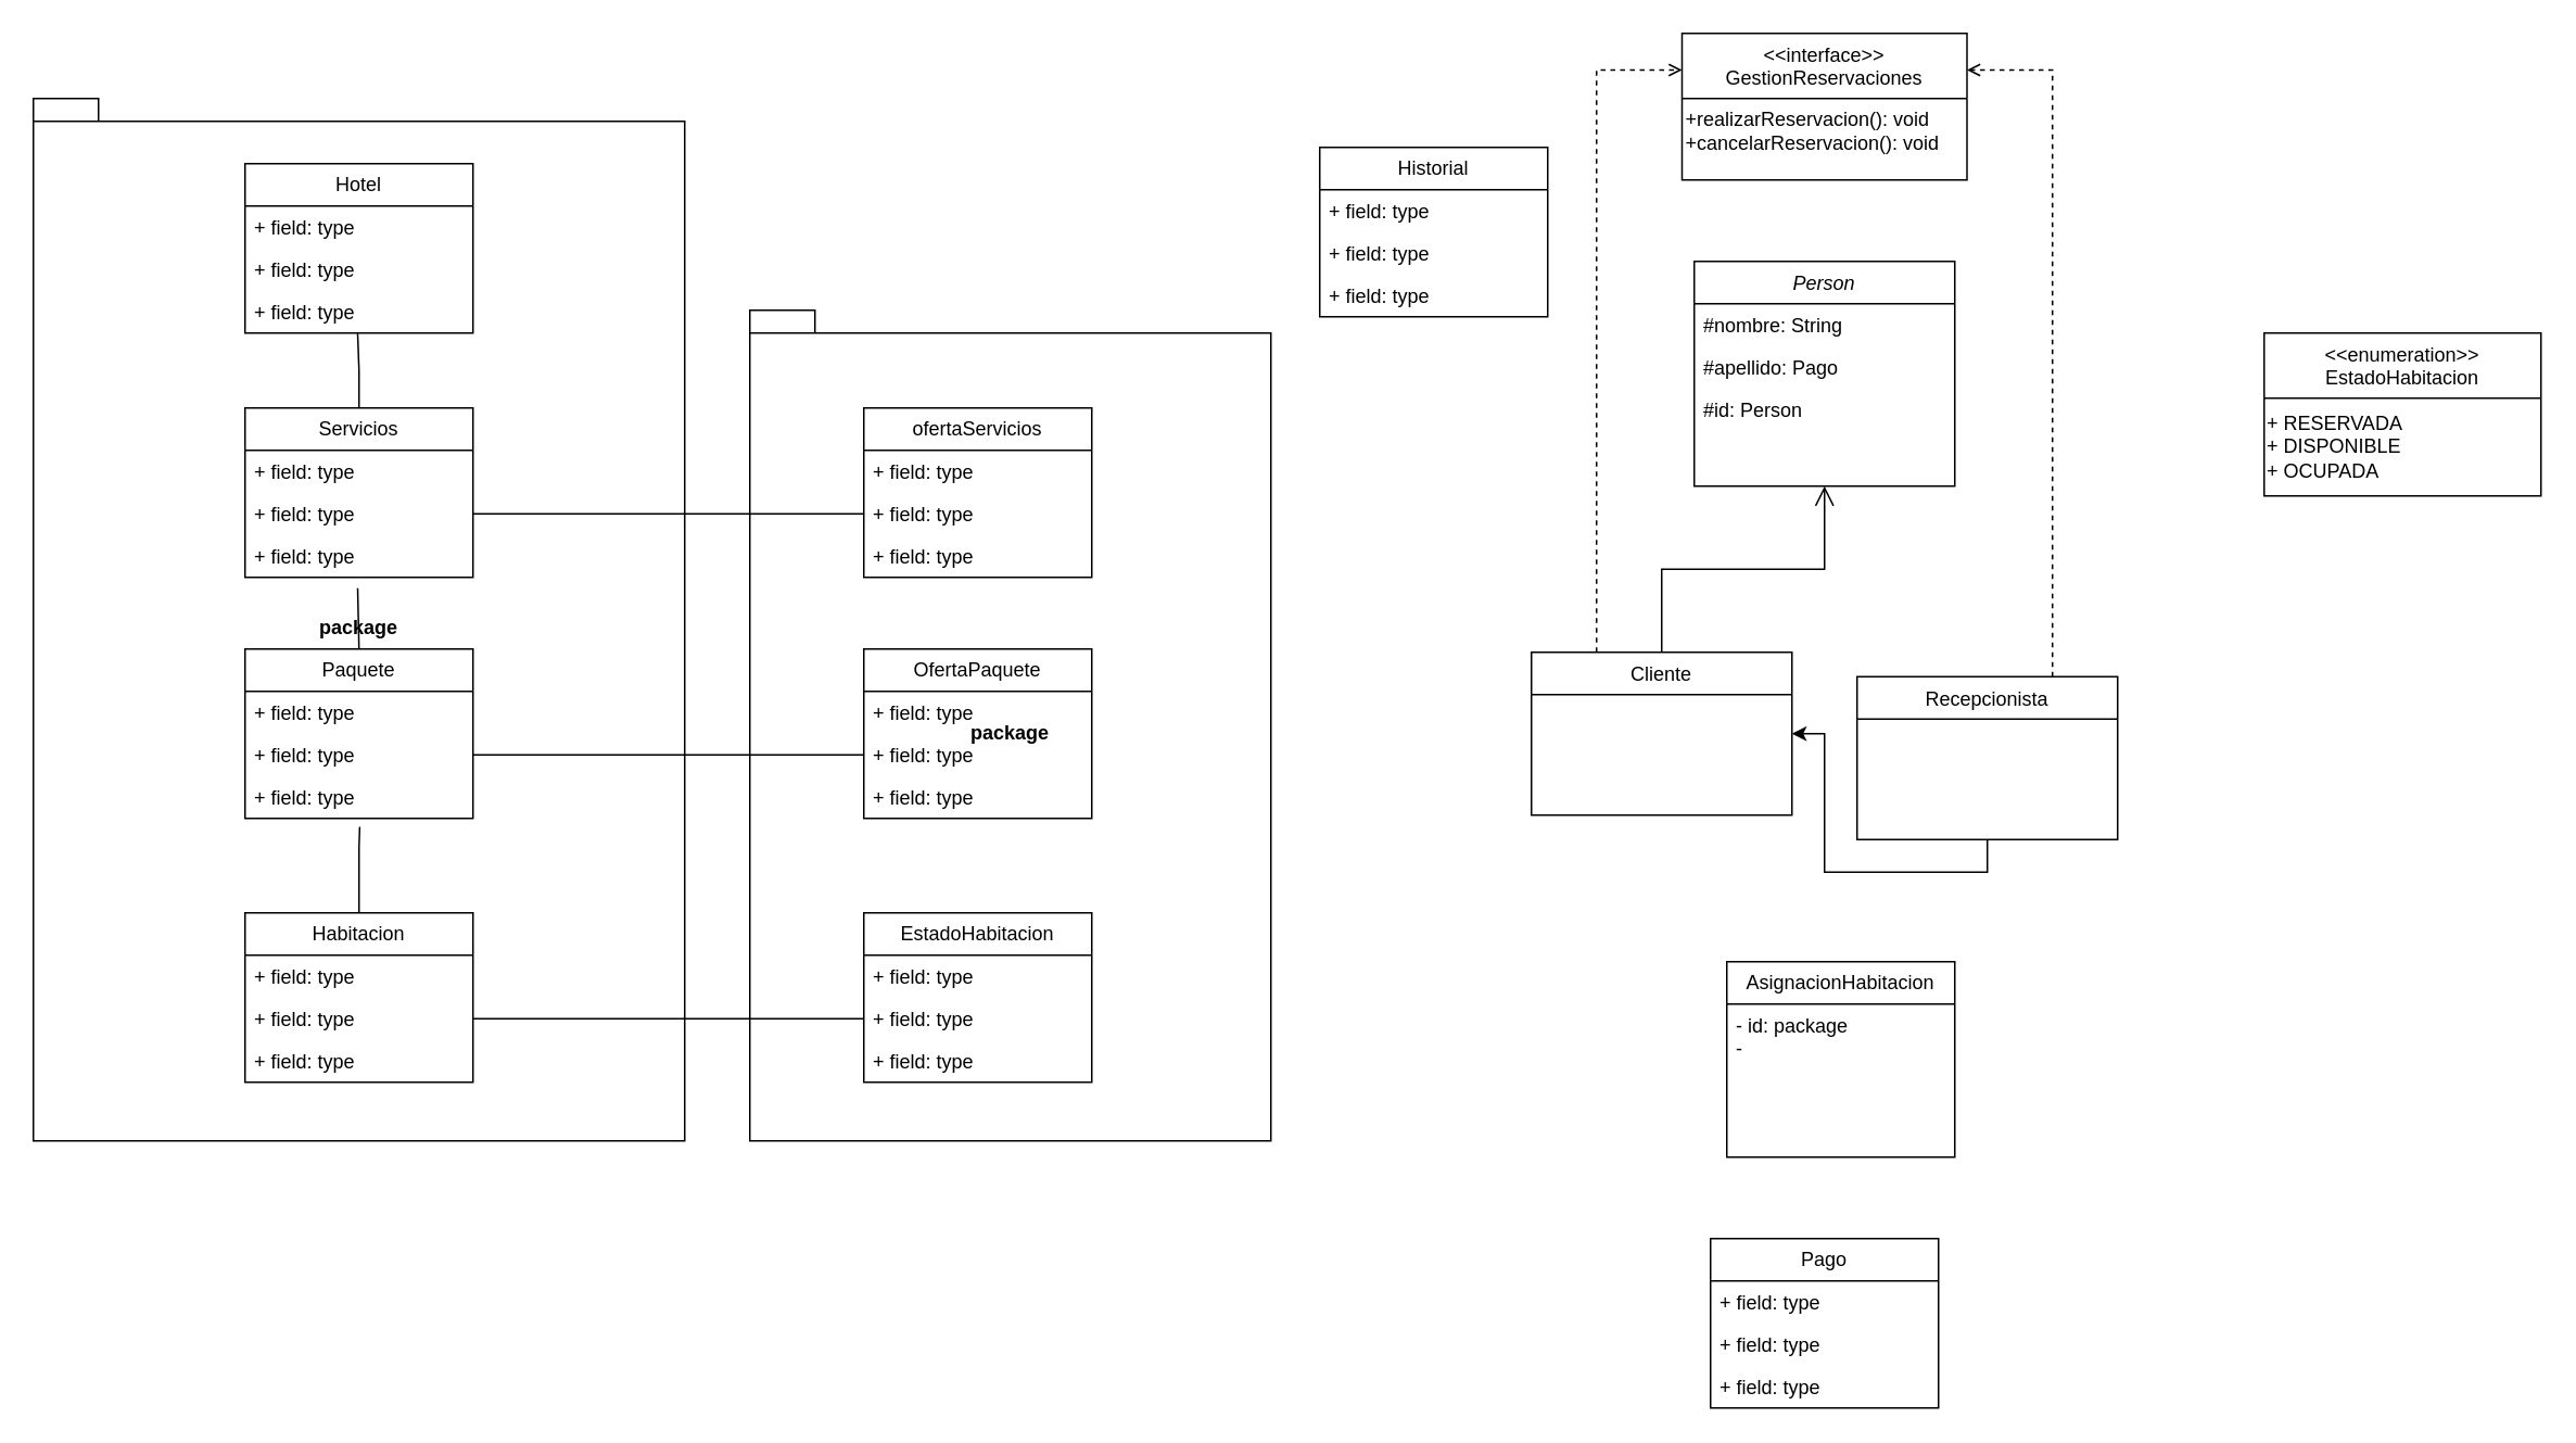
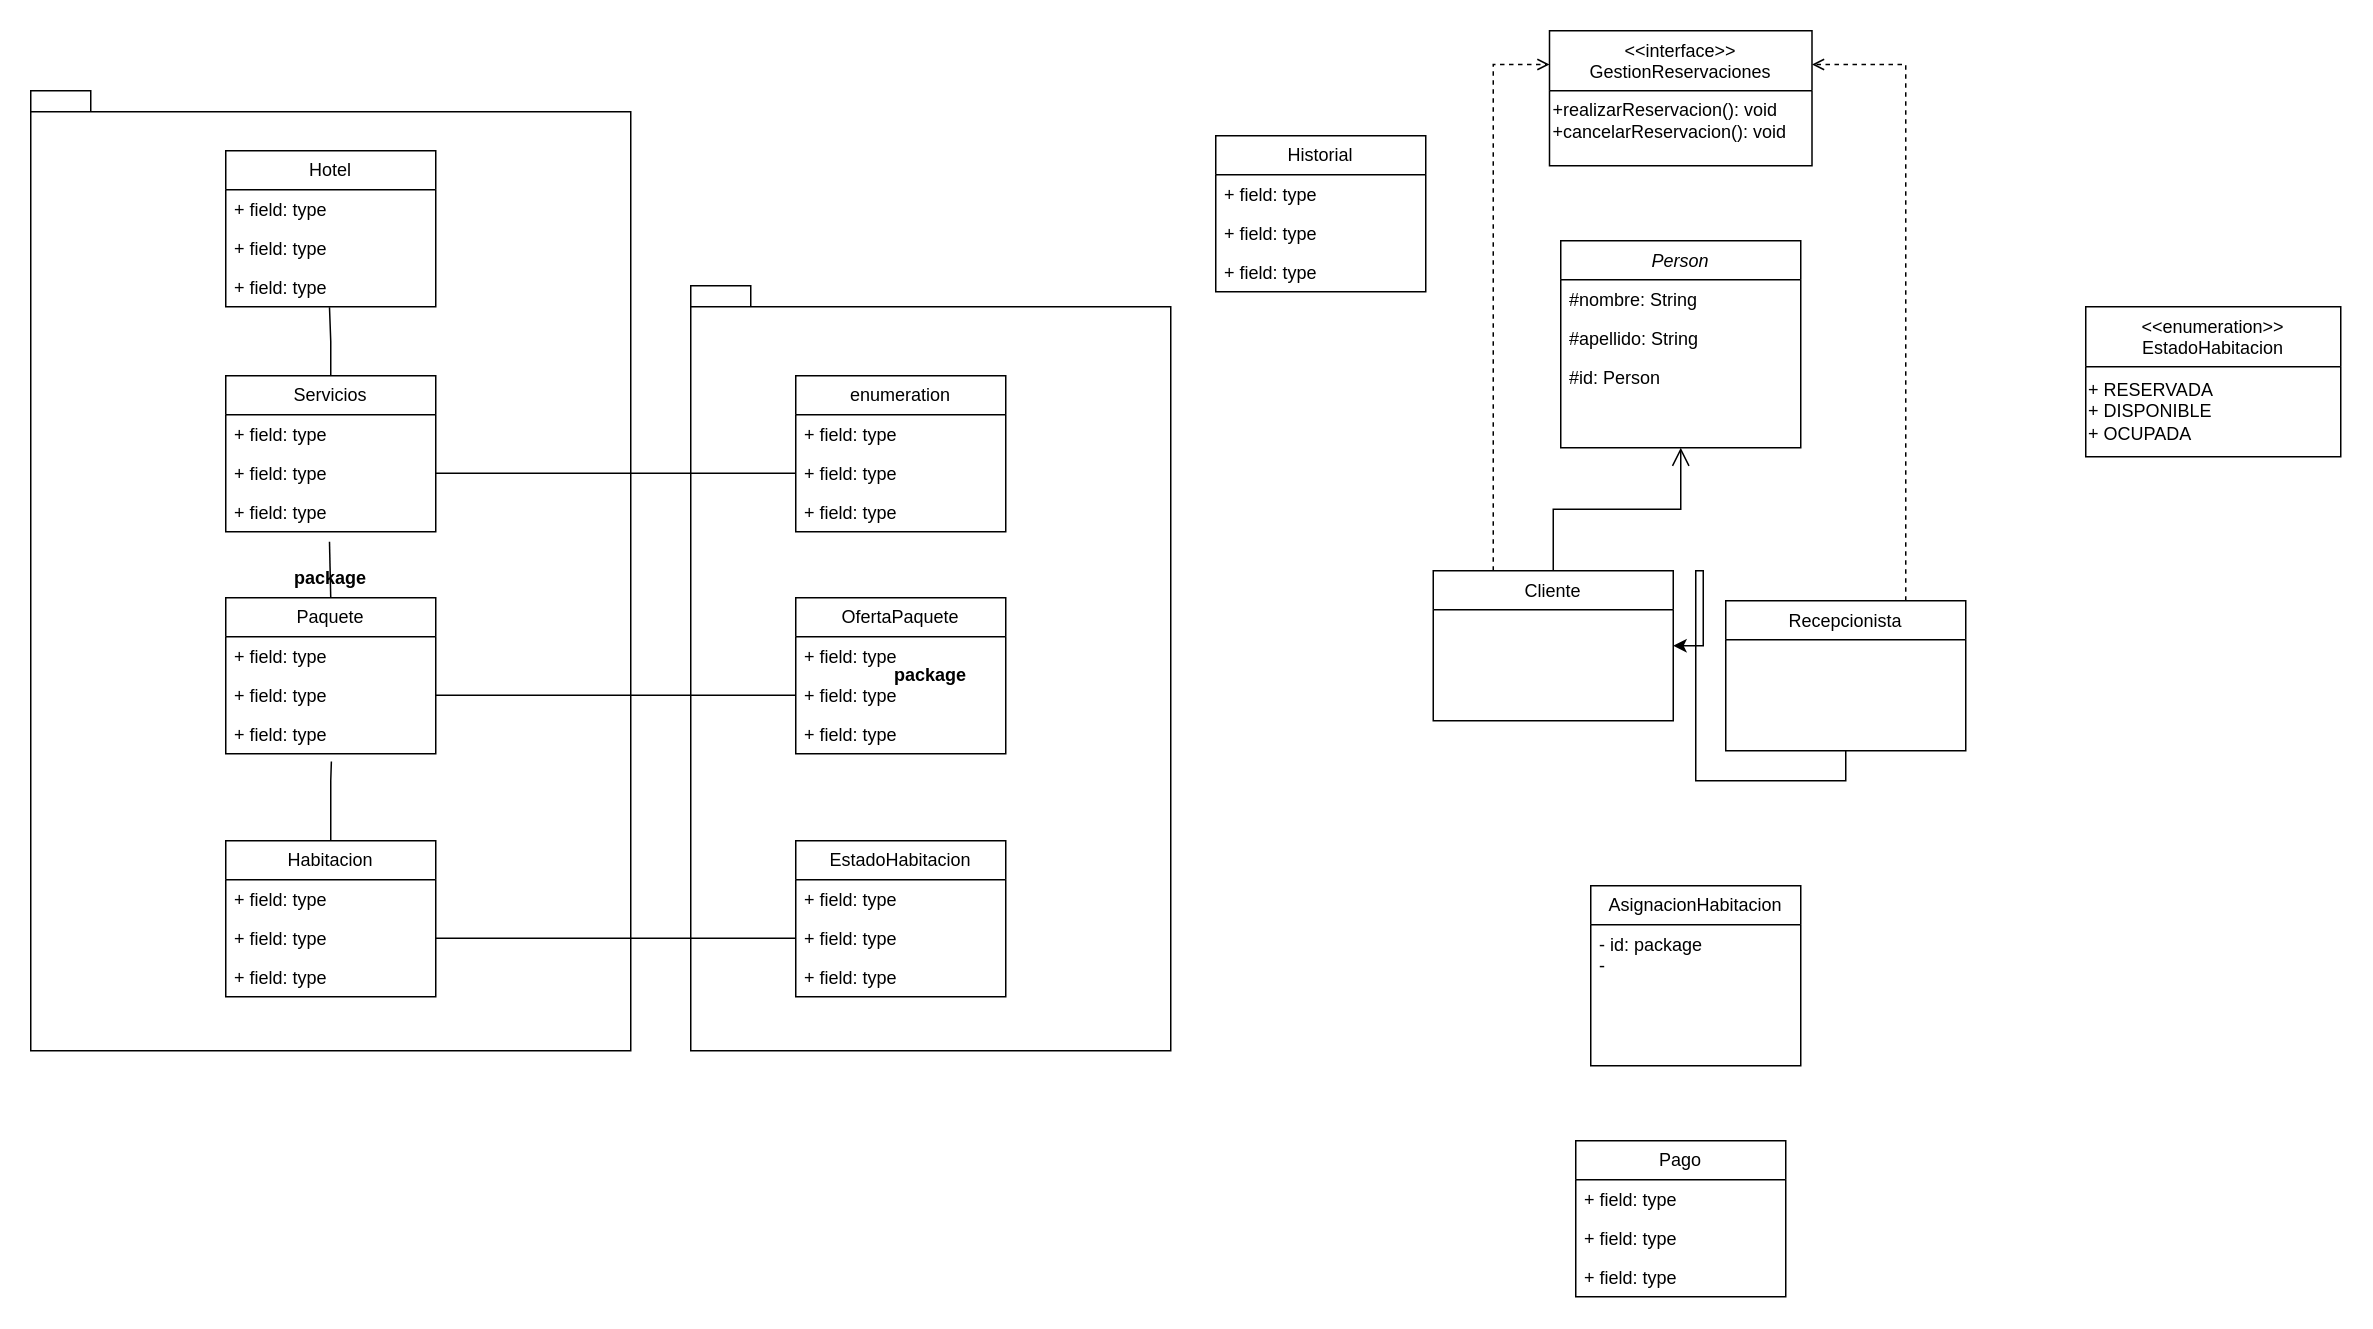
- <mxCell id="6" value="#apellido: Pago" style="text;align=left;verticalAlign=top;spacingLeft=4;spacingRight=4;overflow=hidden;rotatable=0;points=[[0,0.5],[1,0.5]];portConstraint=eastwest;rounded=0;shadow=0;html=0;" parent="4" vertex="1"><mxGeometry y="52" width="160" height="26" as="geometry" /></mxCell>
+ <mxCell id="6" value="#apellido: String" style="text;align=left;verticalAlign=top;spacingLeft=4;spacingRight=4;overflow=hidden;rotatable=0;points=[[0,0.5],[1,0.5]];portConstraint=eastwest;rounded=0;shadow=0;html=0;" parent="4" vertex="1"><mxGeometry y="52" width="160" height="26" as="geometry" /></mxCell>
- <mxCell id="48" value="ofertaServicios" style="swimlane;fontStyle=0;childLayout=stackLayout;horizontal=1;startSize=26;fillColor=none;horizontalStack=0;resizeParent=1;resizeParentMax=0;resizeLast=0;collapsible=1;marginBottom=0;whiteSpace=wrap;html=1;" vertex="1" parent="1"><mxGeometry x="530" y="250" width="140" height="104" as="geometry" /></mxCell>
+ <mxCell id="48" value="enumeration" style="swimlane;fontStyle=0;childLayout=stackLayout;horizontal=1;startSize=26;fillColor=none;horizontalStack=0;resizeParent=1;resizeParentMax=0;resizeLast=0;collapsible=1;marginBottom=0;whiteSpace=wrap;html=1;" vertex="1" parent="1"><mxGeometry x="530" y="250" width="140" height="104" as="geometry" /></mxCell>
- <mxCell id="9" value="Cliente" style="swimlane;fontStyle=0;align=center;verticalAlign=top;childLayout=stackLayout;horizontal=1;startSize=26;horizontalStack=0;resizeParent=1;resizeLast=0;collapsible=1;marginBottom=0;rounded=0;shadow=0;strokeWidth=1;" parent="1" vertex="1"><mxGeometry x="940" y="400" width="160" height="100" as="geometry"><mxRectangle x="130" y="380" width="160" height="26" as="alternateBounds" /></mxGeometry></mxCell>
+ <mxCell id="9" value="Cliente" style="swimlane;fontStyle=0;align=center;verticalAlign=top;childLayout=stackLayout;horizontal=1;startSize=26;horizontalStack=0;resizeParent=1;resizeLast=0;collapsible=1;marginBottom=0;rounded=0;shadow=0;strokeWidth=1;" parent="1" vertex="1"><mxGeometry x="955" y="380" width="160" height="100" as="geometry"><mxRectangle x="130" y="380" width="160" height="26" as="alternateBounds" /></mxGeometry></mxCell>
- <mxCell id="13" value="Recepcionista" style="swimlane;fontStyle=0;align=center;verticalAlign=top;childLayout=stackLayout;horizontal=1;startSize=26;horizontalStack=0;resizeParent=1;resizeLast=0;collapsible=1;marginBottom=0;rounded=0;shadow=0;strokeWidth=1;" parent="1" vertex="1"><mxGeometry x="1140" y="415" width="160" height="100" as="geometry"><mxRectangle x="340" y="380" width="170" height="26" as="alternateBounds" /></mxGeometry></mxCell>
+ <mxCell id="13" value="Recepcionista" style="swimlane;fontStyle=0;align=center;verticalAlign=top;childLayout=stackLayout;horizontal=1;startSize=26;horizontalStack=0;resizeParent=1;resizeLast=0;collapsible=1;marginBottom=0;rounded=0;shadow=0;strokeWidth=1;" parent="1" vertex="1"><mxGeometry x="1150" y="400" width="160" height="100" as="geometry"><mxRectangle x="340" y="380" width="170" height="26" as="alternateBounds" /></mxGeometry></mxCell>
